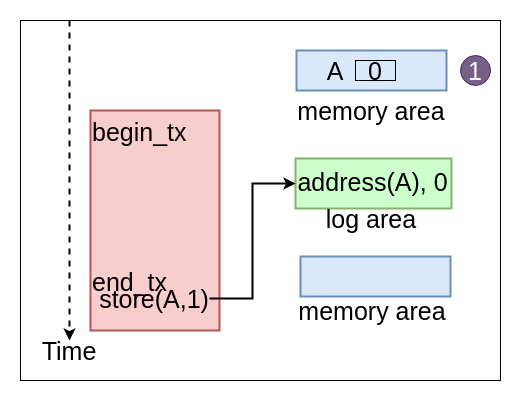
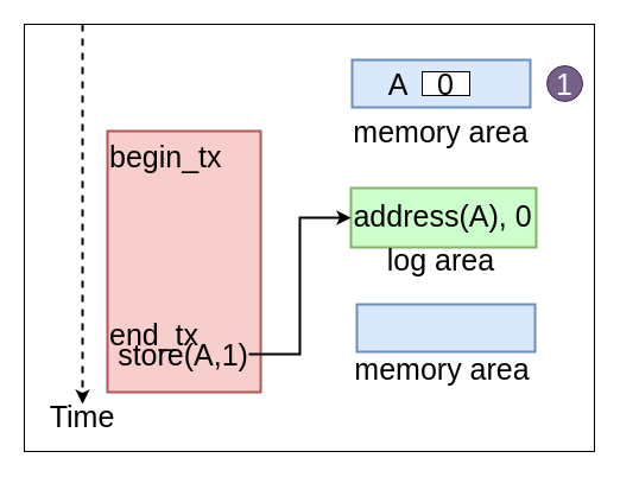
- <mxCell id="17" value="0" style="rounded=0;whiteSpace=wrap;html=1;fontSize=25;fontColor=#000000;fillColor=#dae8fc;align=center;fontStyle=0;" parent="1" vertex="1"><mxGeometry x="355" y="60" width="40" height="20" as="geometry" /></mxCell>
+ <mxCell id="17" value="0" style="rounded=0;whiteSpace=wrap;html=1;fontSize=25;fontColor=#000000;fillColor=#FFFFFF;align=center;fontStyle=0" parent="1" vertex="1"><mxGeometry x="355" y="60" width="40" height="20" as="geometry" /></mxCell>
